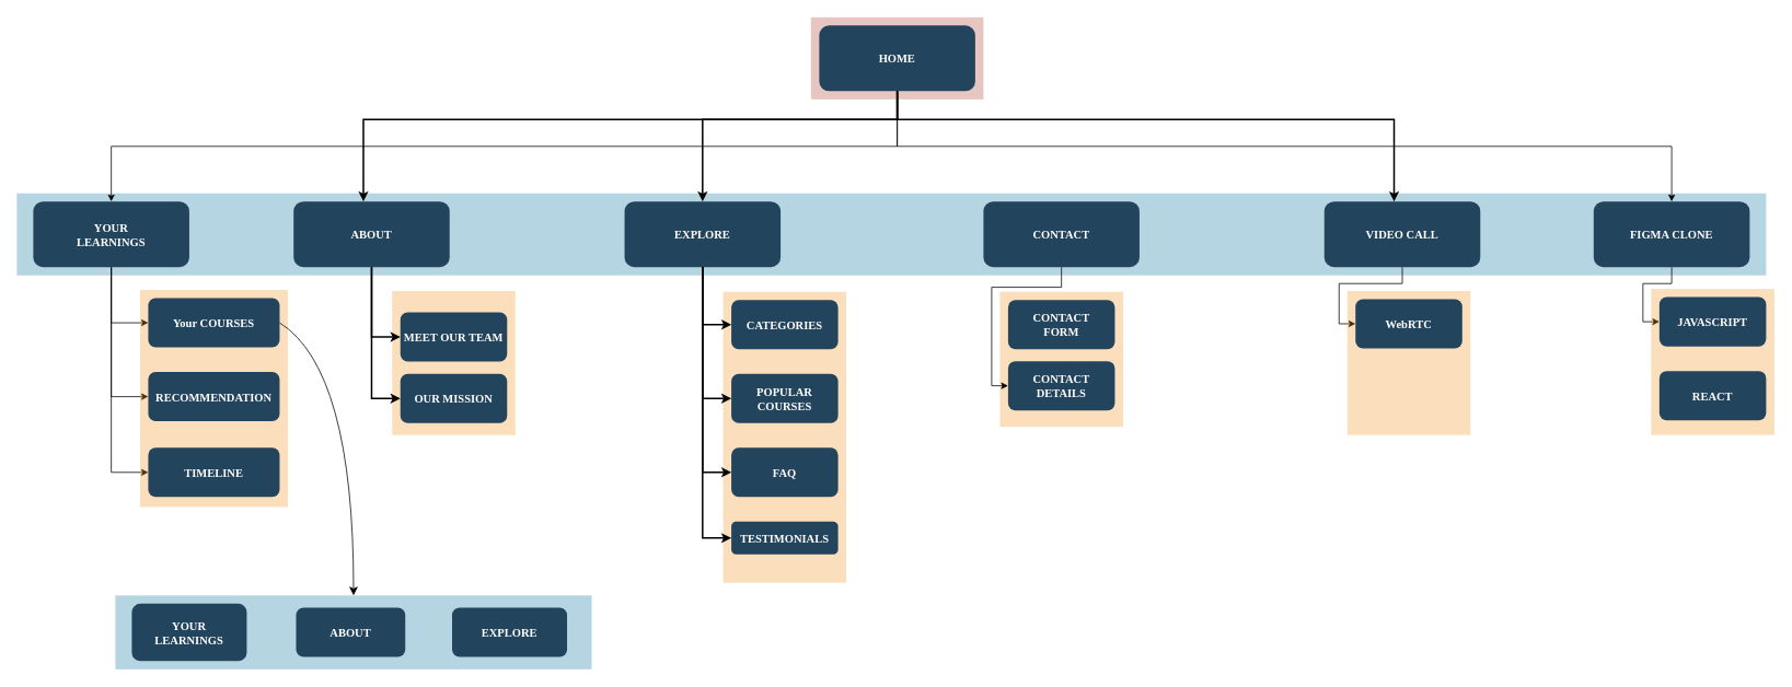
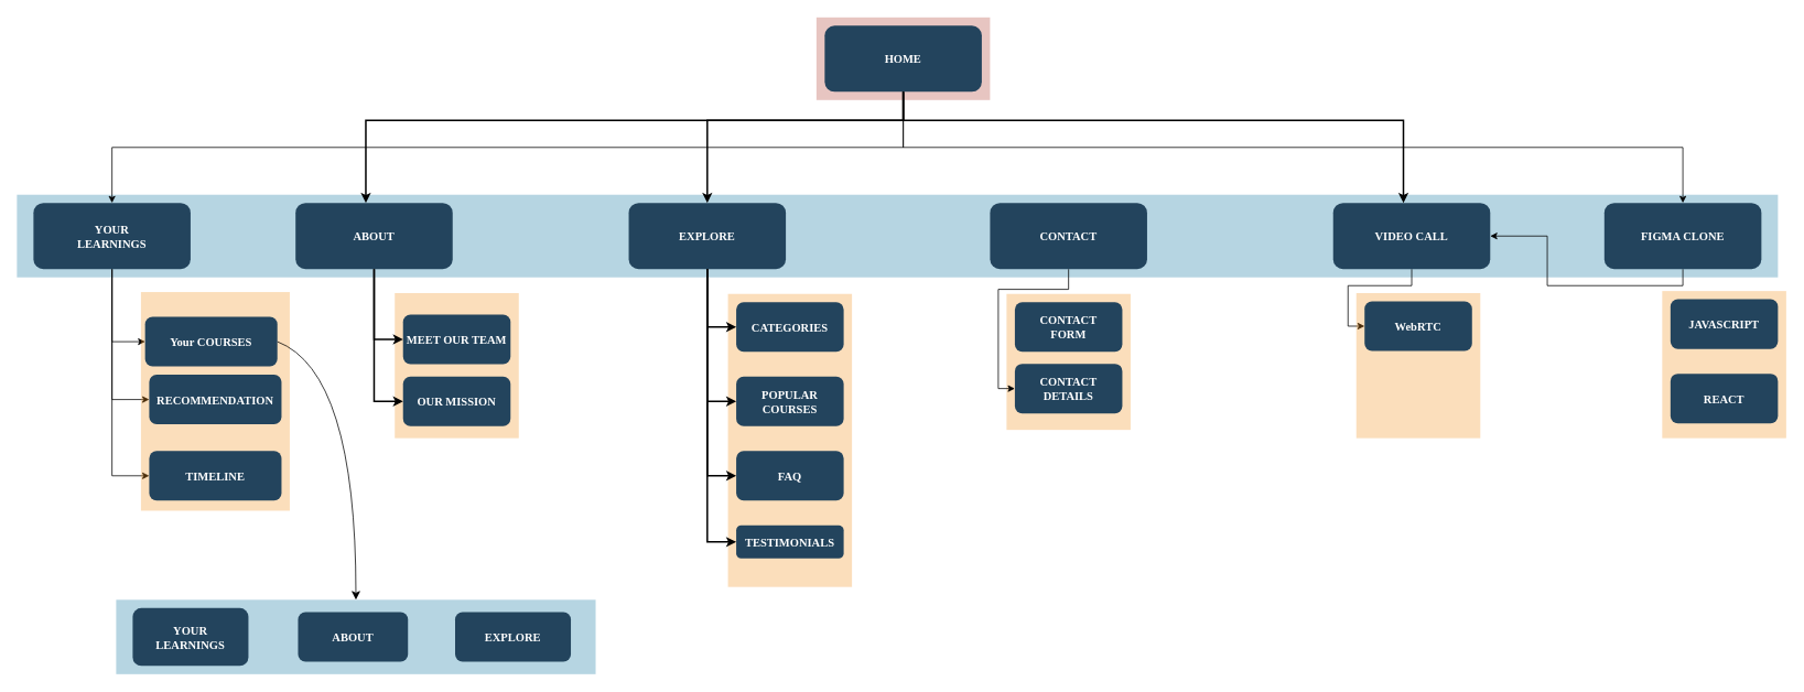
- <mxCell id="33" style="edgeStyle=orthogonalEdgeStyle;rounded=0;orthogonalLoop=1;jettySize=auto;html=1;exitX=0.5;exitY=1;exitDx=0;exitDy=0;entryX=0;entryY=0.5;entryDx=0;entryDy=0;" parent="1" source="34" target="52" edge="1"><mxGeometry relative="1" as="geometry" /></mxCell>
+ <mxCell id="33" style="edgeStyle=orthogonalEdgeStyle;rounded=0;orthogonalLoop=1;jettySize=auto;html=1;exitX=0.5;exitY=1;exitDx=0;exitDy=0;" parent="1" source="34" target="10" edge="1"><mxGeometry relative="1" as="geometry" /></mxCell>
- <mxCell id="42" value="Your COURSES" style="rounded=1;fillColor=#23445D;gradientColor=none;strokeColor=none;fontColor=#FFFFFF;fontStyle=1;fontFamily=Tahoma;fontSize=14" parent="1" vertex="1"><mxGeometry x="180" y="362.75" width="160" height="60" as="geometry" /></mxCell>
+ <mxCell id="42" value="Your COURSES" style="rounded=1;fillColor=#23445D;gradientColor=none;strokeColor=none;fontColor=#FFFFFF;fontStyle=1;fontFamily=Tahoma;fontSize=14" parent="1" vertex="1"><mxGeometry x="175" y="382.75" width="160" height="60" as="geometry" /></mxCell>
